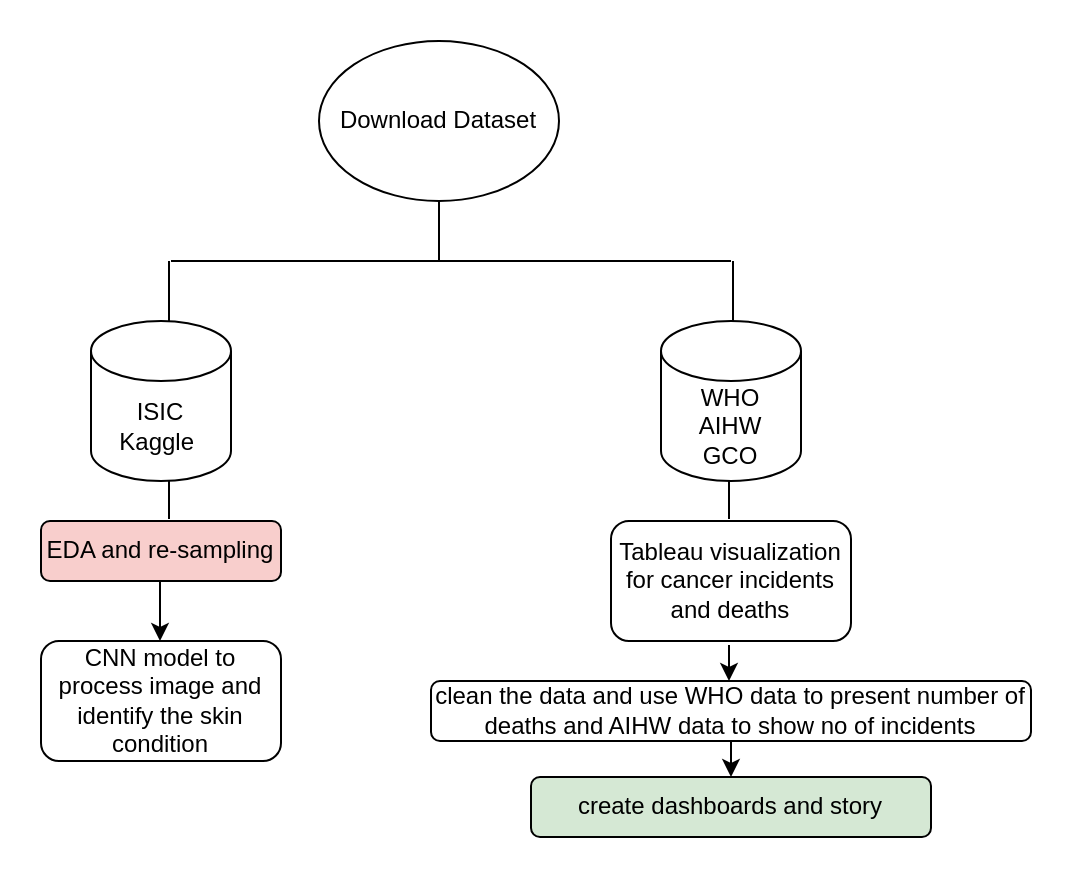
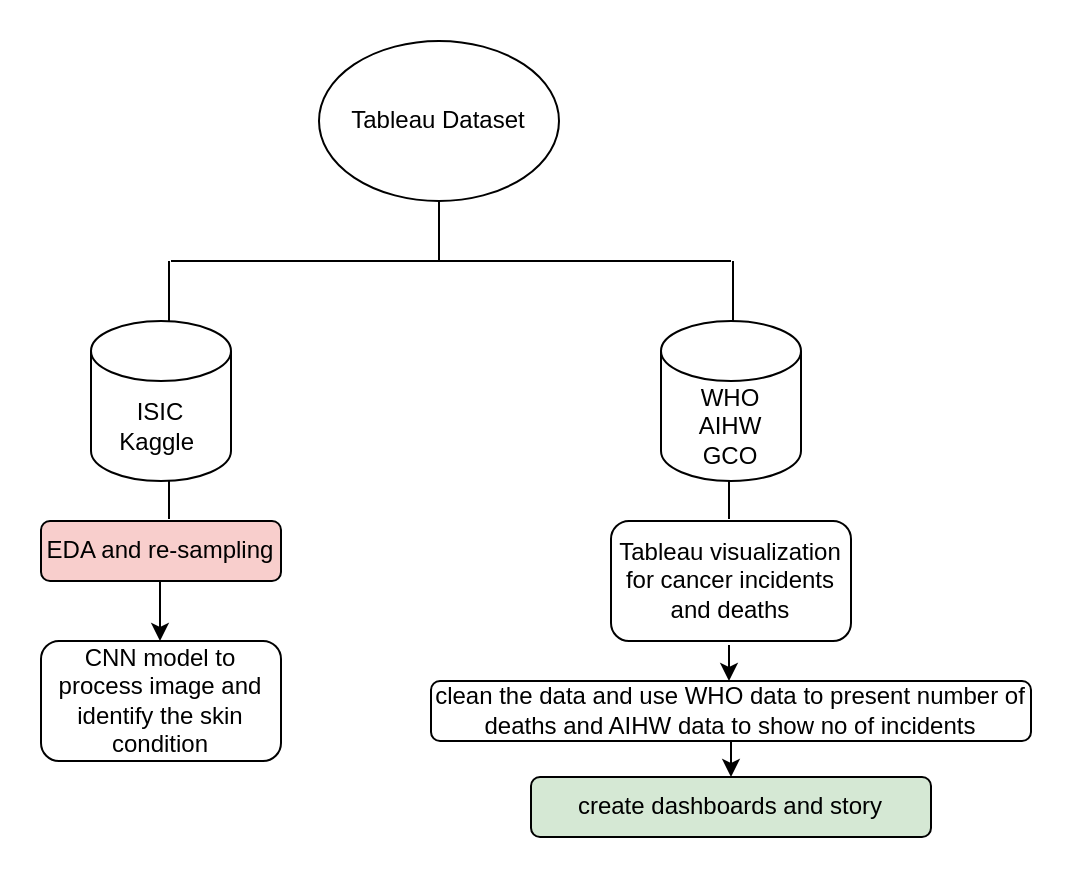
- <mxCell id="2" value="Download Dataset" style="ellipse;whiteSpace=wrap;html=1;" parent="1" vertex="1"><mxGeometry x="159" y="20" width="120" height="80" as="geometry" /></mxCell>
+ <mxCell id="2" value="Tableau Dataset" style="ellipse;whiteSpace=wrap;html=1;" parent="1" vertex="1"><mxGeometry x="159" y="20" width="120" height="80" as="geometry" /></mxCell>
